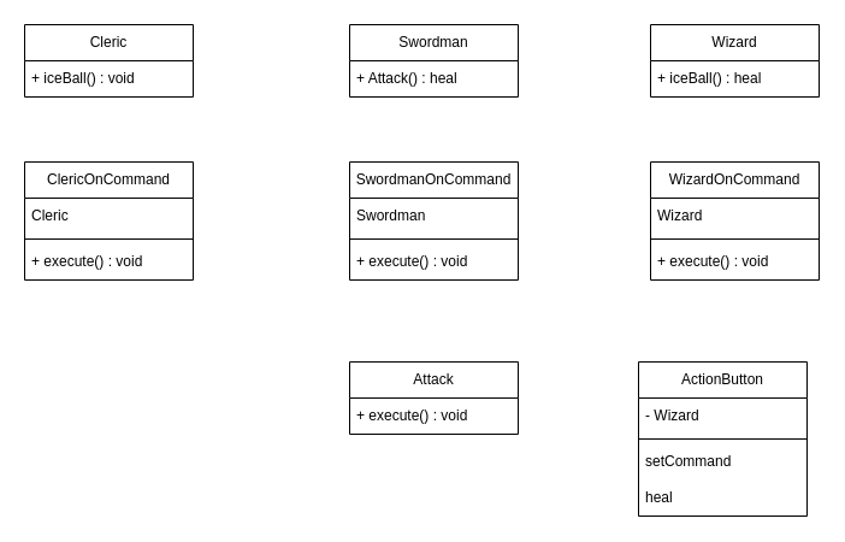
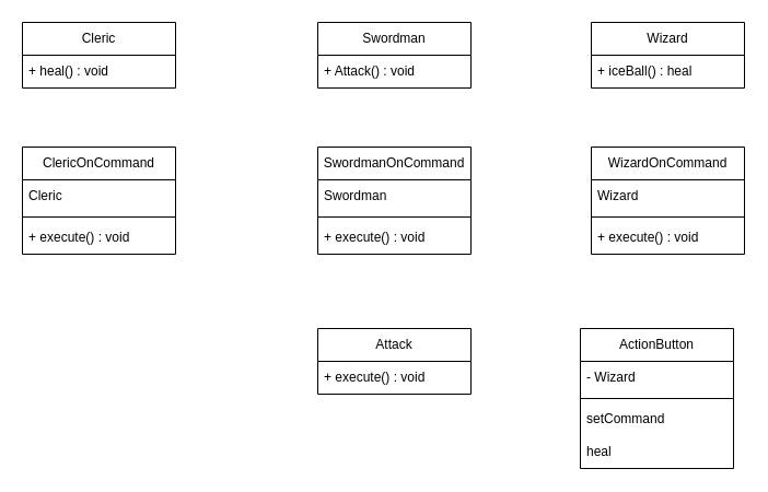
- <mxCell id="3" value="+ iceBall() : void" style="text;strokeColor=none;fillColor=none;align=left;verticalAlign=middle;spacingLeft=4;spacingRight=4;overflow=hidden;points=[[0,0.5],[1,0.5]];portConstraint=eastwest;rotatable=0;whiteSpace=wrap;html=1;" vertex="1" parent="2"><mxGeometry y="30" width="140" height="30" as="geometry" /></mxCell>
+ <mxCell id="3" value="+ heal() : void" style="text;strokeColor=none;fillColor=none;align=left;verticalAlign=middle;spacingLeft=4;spacingRight=4;overflow=hidden;points=[[0,0.5],[1,0.5]];portConstraint=eastwest;rotatable=0;whiteSpace=wrap;html=1;" vertex="1" parent="2"><mxGeometry y="30" width="140" height="30" as="geometry" /></mxCell>
- <mxCell id="12" value="+ Attack() : heal" style="text;strokeColor=none;fillColor=none;align=left;verticalAlign=middle;spacingLeft=4;spacingRight=4;overflow=hidden;points=[[0,0.5],[1,0.5]];portConstraint=eastwest;rotatable=0;whiteSpace=wrap;html=1;" vertex="1" parent="11"><mxGeometry y="30" width="140" height="30" as="geometry" /></mxCell>
+ <mxCell id="12" value="+ Attack() : void" style="text;strokeColor=none;fillColor=none;align=left;verticalAlign=middle;spacingLeft=4;spacingRight=4;overflow=hidden;points=[[0,0.5],[1,0.5]];portConstraint=eastwest;rotatable=0;whiteSpace=wrap;html=1;" vertex="1" parent="11"><mxGeometry y="30" width="140" height="30" as="geometry" /></mxCell>
